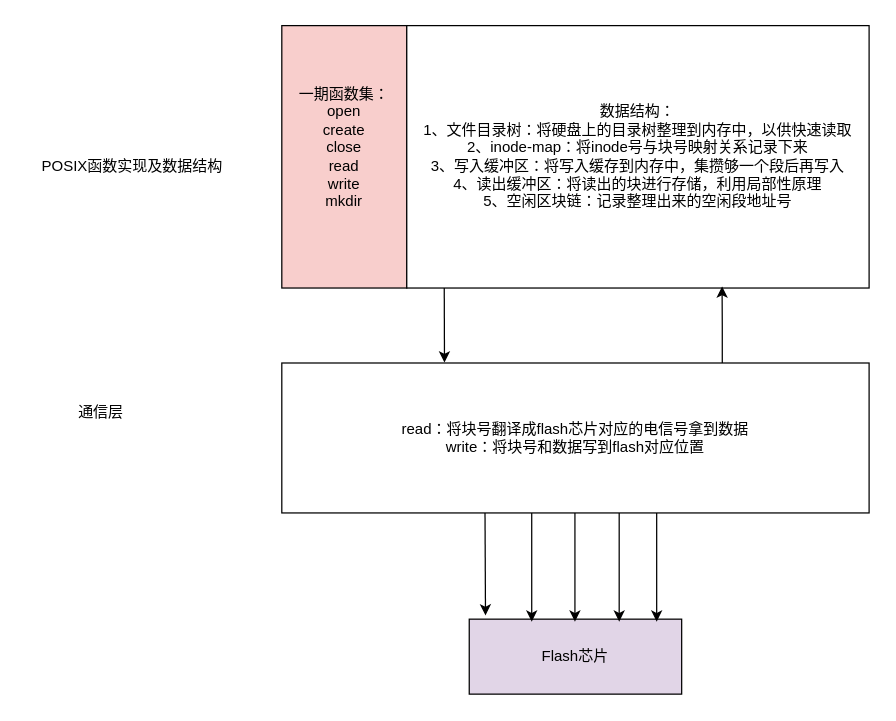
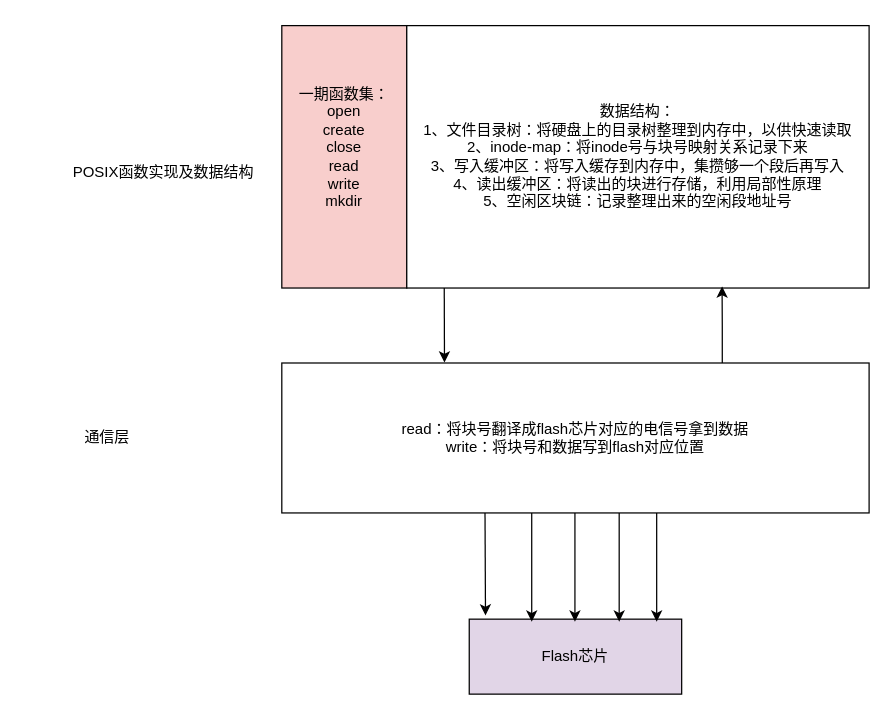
- <mxCell id="3" value="POSIX函数实现及数据结构" style="text;html=1;align=center;verticalAlign=middle;resizable=0;points=[];autosize=1;strokeColor=none;fillColor=none;" vertex="1" parent="1"><mxGeometry x="20" y="118" width="170" height="30" as="geometry" /></mxCell>
+ <mxCell id="3" value="POSIX函数实现及数据结构" style="text;html=1;align=center;verticalAlign=middle;resizable=0;points=[];autosize=1;strokeColor=none;fillColor=none;" vertex="1" parent="1"><mxGeometry x="45" y="123" width="170" height="30" as="geometry" /></mxCell>
- <mxCell id="8" value="通信层" style="text;html=1;align=center;verticalAlign=middle;resizable=0;points=[];autosize=1;strokeColor=none;fillColor=none;" vertex="1" parent="1"><mxGeometry x="50" y="315" width="60" height="30" as="geometry" /></mxCell>
+ <mxCell id="8" value="通信层" style="text;html=1;align=center;verticalAlign=middle;resizable=0;points=[];autosize=1;strokeColor=none;fillColor=none;" vertex="1" parent="1"><mxGeometry x="55" y="335" width="60" height="30" as="geometry" /></mxCell>
